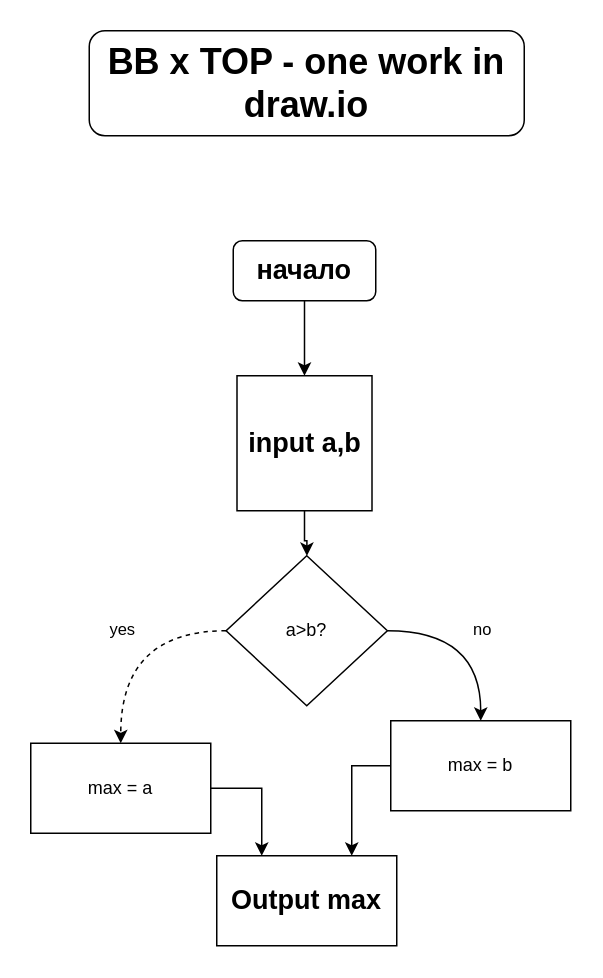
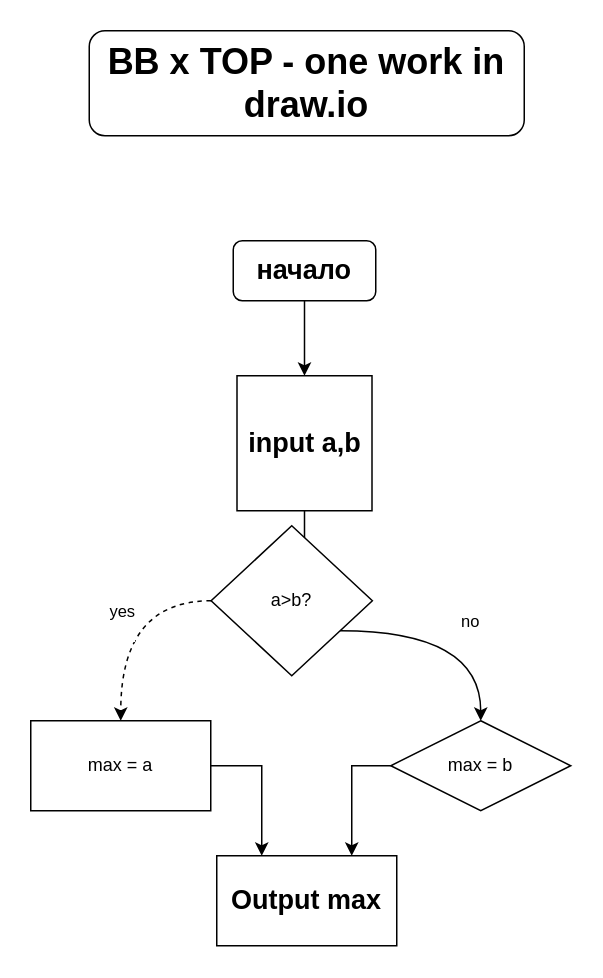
- <mxCell id="11" value="a&amp;gt;b?" style="rhombus;whiteSpace=wrap;html=1;" vertex="1" parent="1"><mxGeometry x="150.25" y="370" width="107.5" height="100" as="geometry" /></mxCell>
+ <mxCell id="11" value="a&amp;gt;b?" style="rhombus;whiteSpace=wrap;html=1;" vertex="1" parent="1"><mxGeometry x="140.25" y="350" width="107.5" height="100" as="geometry" /></mxCell>
- <mxCell id="12" value="max = b" style="whiteSpace=wrap;html=1;" vertex="1" parent="1"><mxGeometry x="260" y="480" width="120" height="60" as="geometry" /></mxCell>
+ <mxCell id="12" value="max = b" style="rhombus;whiteSpace=wrap;html=1;" vertex="1" parent="1"><mxGeometry x="260" y="480" width="120" height="60" as="geometry" /></mxCell>
- <mxCell id="14" value="max = a" style="whiteSpace=wrap;html=1;" vertex="1" parent="1"><mxGeometry x="20" y="495" width="120" height="60" as="geometry" /></mxCell>
+ <mxCell id="14" value="max = a" style="whiteSpace=wrap;html=1;" vertex="1" parent="1"><mxGeometry x="20" y="480" width="120" height="60" as="geometry" /></mxCell>
